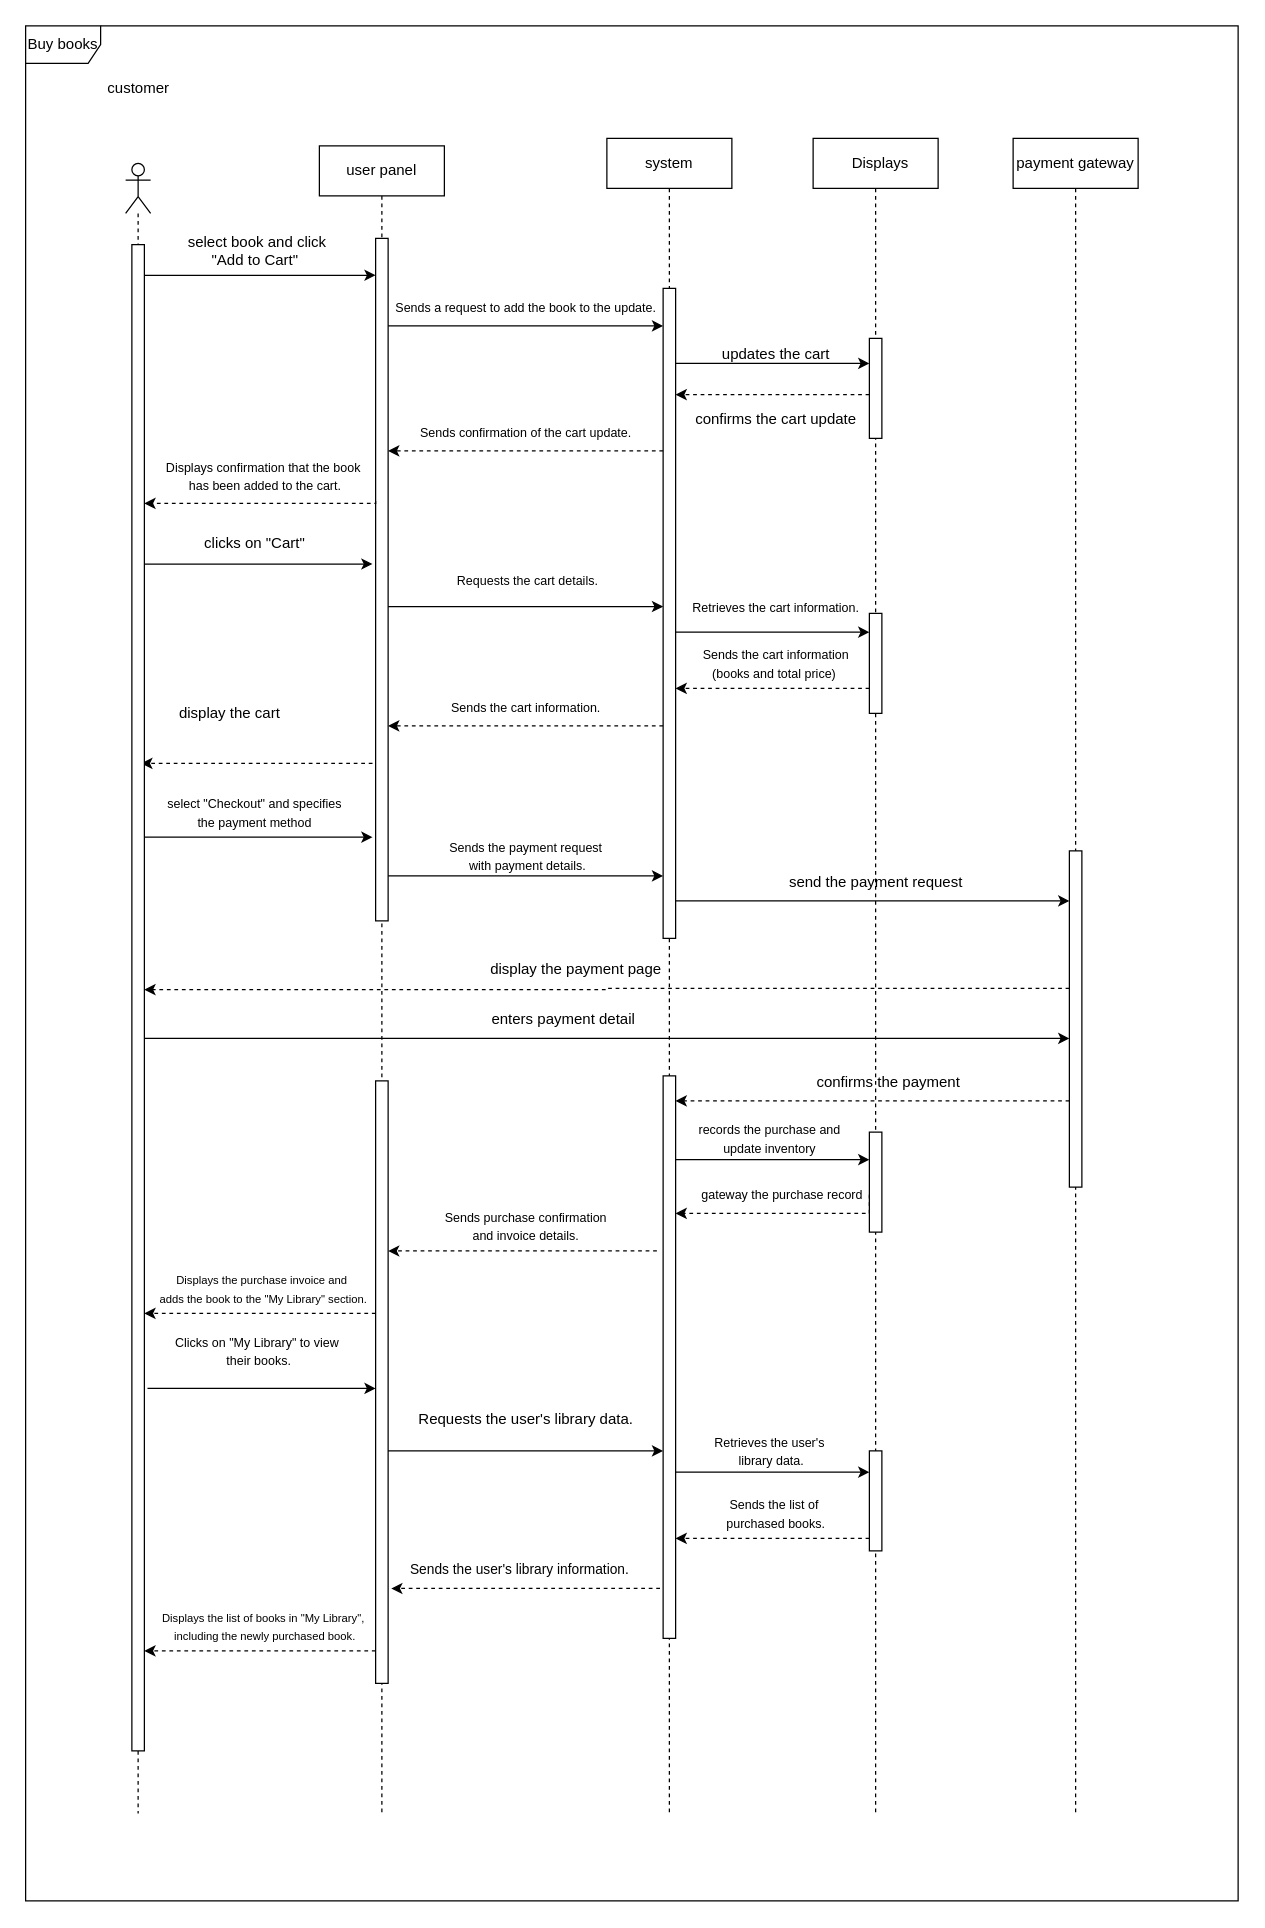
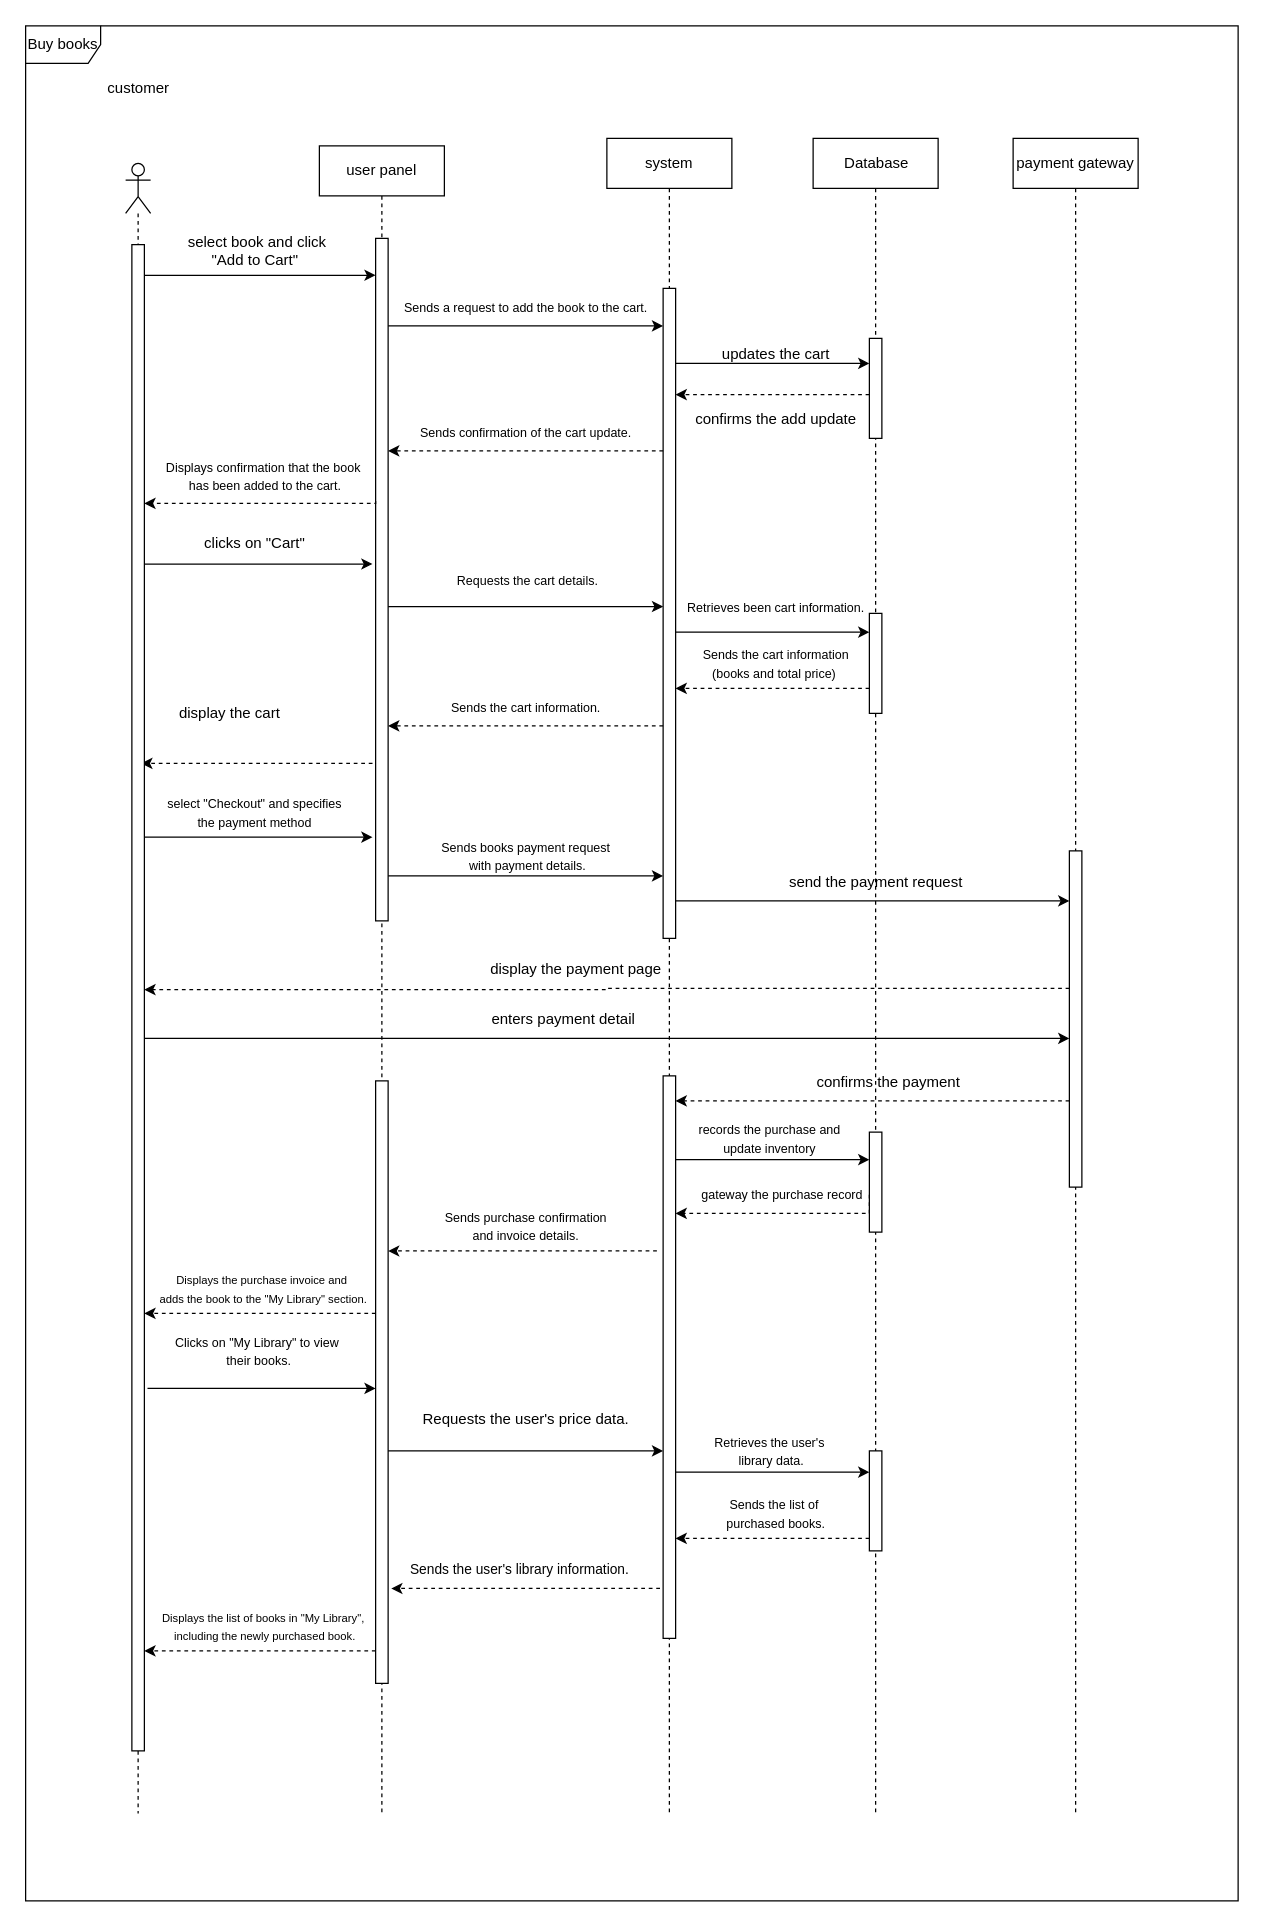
- <mxCell id="10" value="&lt;div style=&quot;direction: rtl;&quot;&gt;Displays&lt;span style=&quot;white-space: pre;&quot;&gt;&#09;&lt;/span&gt;&lt;/div&gt;" style="shape=umlLifeline;perimeter=lifelinePerimeter;whiteSpace=wrap;html=1;container=1;dropTarget=0;collapsible=0;recursiveResize=0;outlineConnect=0;portConstraint=eastwest;newEdgeStyle={&quot;edgeStyle&quot;:&quot;elbowEdgeStyle&quot;,&quot;elbow&quot;:&quot;vertical&quot;,&quot;curved&quot;:0,&quot;rounded&quot;:0};" parent="1" vertex="1"><mxGeometry x="650" y="110" width="100" height="1340" as="geometry" /></mxCell>
+ <mxCell id="10" value="&lt;div style=&quot;direction: rtl;&quot;&gt;Database&lt;span style=&quot;white-space: pre;&quot;&gt;&#09;&lt;/span&gt;&lt;/div&gt;" style="shape=umlLifeline;perimeter=lifelinePerimeter;whiteSpace=wrap;html=1;container=1;dropTarget=0;collapsible=0;recursiveResize=0;outlineConnect=0;portConstraint=eastwest;newEdgeStyle={&quot;edgeStyle&quot;:&quot;elbowEdgeStyle&quot;,&quot;elbow&quot;:&quot;vertical&quot;,&quot;curved&quot;:0,&quot;rounded&quot;:0};" parent="1" vertex="1"><mxGeometry x="650" y="110" width="100" height="1340" as="geometry" /></mxCell>
- <mxCell id="46" value="&lt;font style=&quot;font-size: 10px;&quot;&gt;Sends a request to add the book to the update.&lt;/font&gt;" style="text;html=1;align=center;verticalAlign=middle;resizable=0;points=[];autosize=1;strokeColor=none;fillColor=none;" vertex="1" parent="1"><mxGeometry x="310" y="230" width="220" height="30" as="geometry" /></mxCell>
+ <mxCell id="46" value="&lt;font style=&quot;font-size: 10px;&quot;&gt;Sends a request to add the book to the cart.&lt;/font&gt;" style="text;html=1;align=center;verticalAlign=middle;resizable=0;points=[];autosize=1;strokeColor=none;fillColor=none;" vertex="1" parent="1"><mxGeometry x="310" y="230" width="220" height="30" as="geometry" /></mxCell>
- <mxCell id="22" value="&lt;div style=&quot;direction: rtl;&quot;&gt;&lt;span style=&quot;background-color: transparent; color: light-dark(rgb(0, 0, 0), rgb(255, 255, 255));&quot;&gt;confirms the cart update&lt;/span&gt;&lt;/div&gt;" style="text;html=1;align=center;verticalAlign=middle;resizable=0;points=[];autosize=1;strokeColor=none;fillColor=none;" parent="1" vertex="1"><mxGeometry x="545" y="320" width="150" height="30" as="geometry" /></mxCell>
+ <mxCell id="22" value="&lt;div style=&quot;direction: rtl;&quot;&gt;&lt;span style=&quot;background-color: transparent; color: light-dark(rgb(0, 0, 0), rgb(255, 255, 255));&quot;&gt;confirms the add update&lt;/span&gt;&lt;/div&gt;" style="text;html=1;align=center;verticalAlign=middle;resizable=0;points=[];autosize=1;strokeColor=none;fillColor=none;" parent="1" vertex="1"><mxGeometry x="545" y="320" width="150" height="30" as="geometry" /></mxCell>
- <mxCell id="55" value="&lt;font style=&quot;font-size: 10px;&quot;&gt;Retrieves the cart information.&lt;/font&gt;" style="text;html=1;align=center;verticalAlign=middle;resizable=0;points=[];autosize=1;strokeColor=none;fillColor=none;" vertex="1" parent="1"><mxGeometry x="540" y="470" width="160" height="30" as="geometry" /></mxCell>
+ <mxCell id="55" value="&lt;font style=&quot;font-size: 10px;&quot;&gt;Retrieves been cart information.&lt;/font&gt;" style="text;html=1;align=center;verticalAlign=middle;resizable=0;points=[];autosize=1;strokeColor=none;fillColor=none;" vertex="1" parent="1"><mxGeometry x="540" y="470" width="160" height="30" as="geometry" /></mxCell>
- <mxCell id="60" value="&lt;font style=&quot;font-size: 10px;&quot;&gt;Sends the payment request&lt;br&gt;&amp;nbsp;with payment details.&lt;/font&gt;" style="text;html=1;align=center;verticalAlign=middle;resizable=0;points=[];autosize=1;strokeColor=none;fillColor=none;" vertex="1" parent="1"><mxGeometry x="345" y="664" width="150" height="40" as="geometry" /></mxCell>
+ <mxCell id="60" value="&lt;font style=&quot;font-size: 10px;&quot;&gt;Sends books payment request&lt;br&gt;&amp;nbsp;with payment details.&lt;/font&gt;" style="text;html=1;align=center;verticalAlign=middle;resizable=0;points=[];autosize=1;strokeColor=none;fillColor=none;" vertex="1" parent="1"><mxGeometry x="345" y="664" width="150" height="40" as="geometry" /></mxCell>
- <mxCell id="77" value="Requests the user's library data." style="text;html=1;align=center;verticalAlign=middle;resizable=0;points=[];autosize=1;strokeColor=none;fillColor=none;" vertex="1" parent="1"><mxGeometry x="320" y="1120" width="200" height="30" as="geometry" /></mxCell>
+ <mxCell id="77" value="Requests the user's price data." style="text;html=1;align=center;verticalAlign=middle;resizable=0;points=[];autosize=1;strokeColor=none;fillColor=none;" vertex="1" parent="1"><mxGeometry x="320" y="1120" width="200" height="30" as="geometry" /></mxCell>
